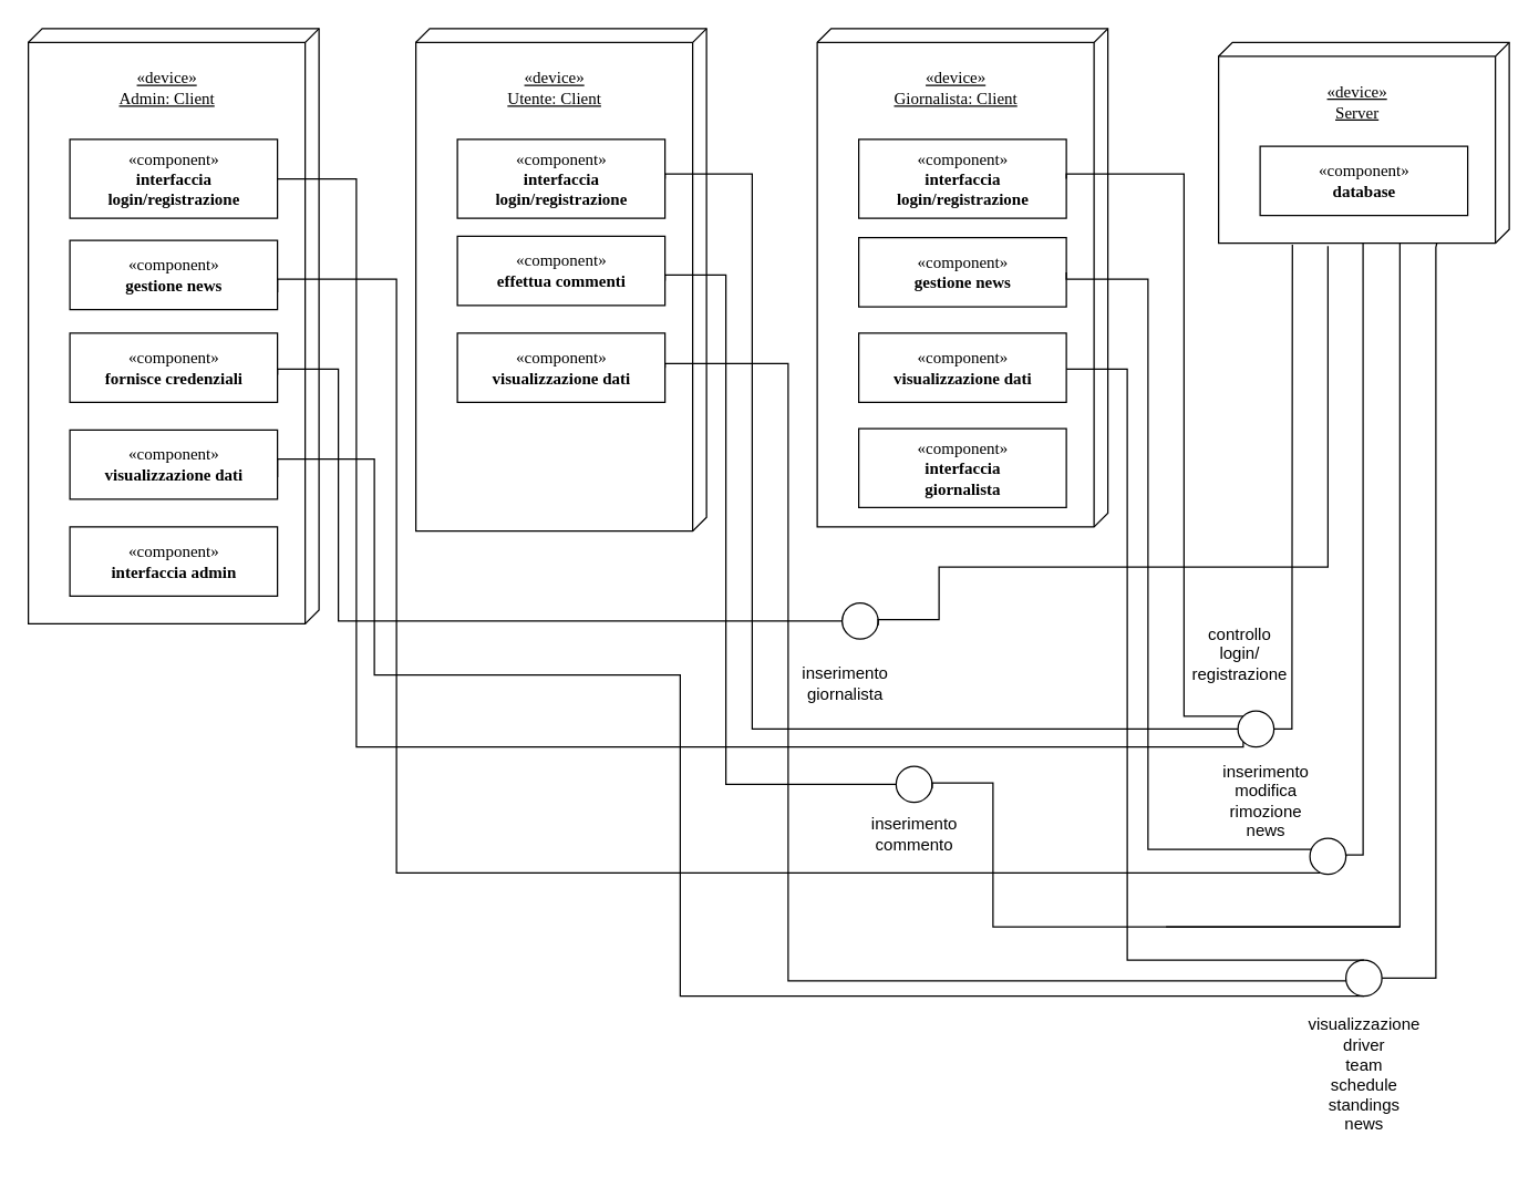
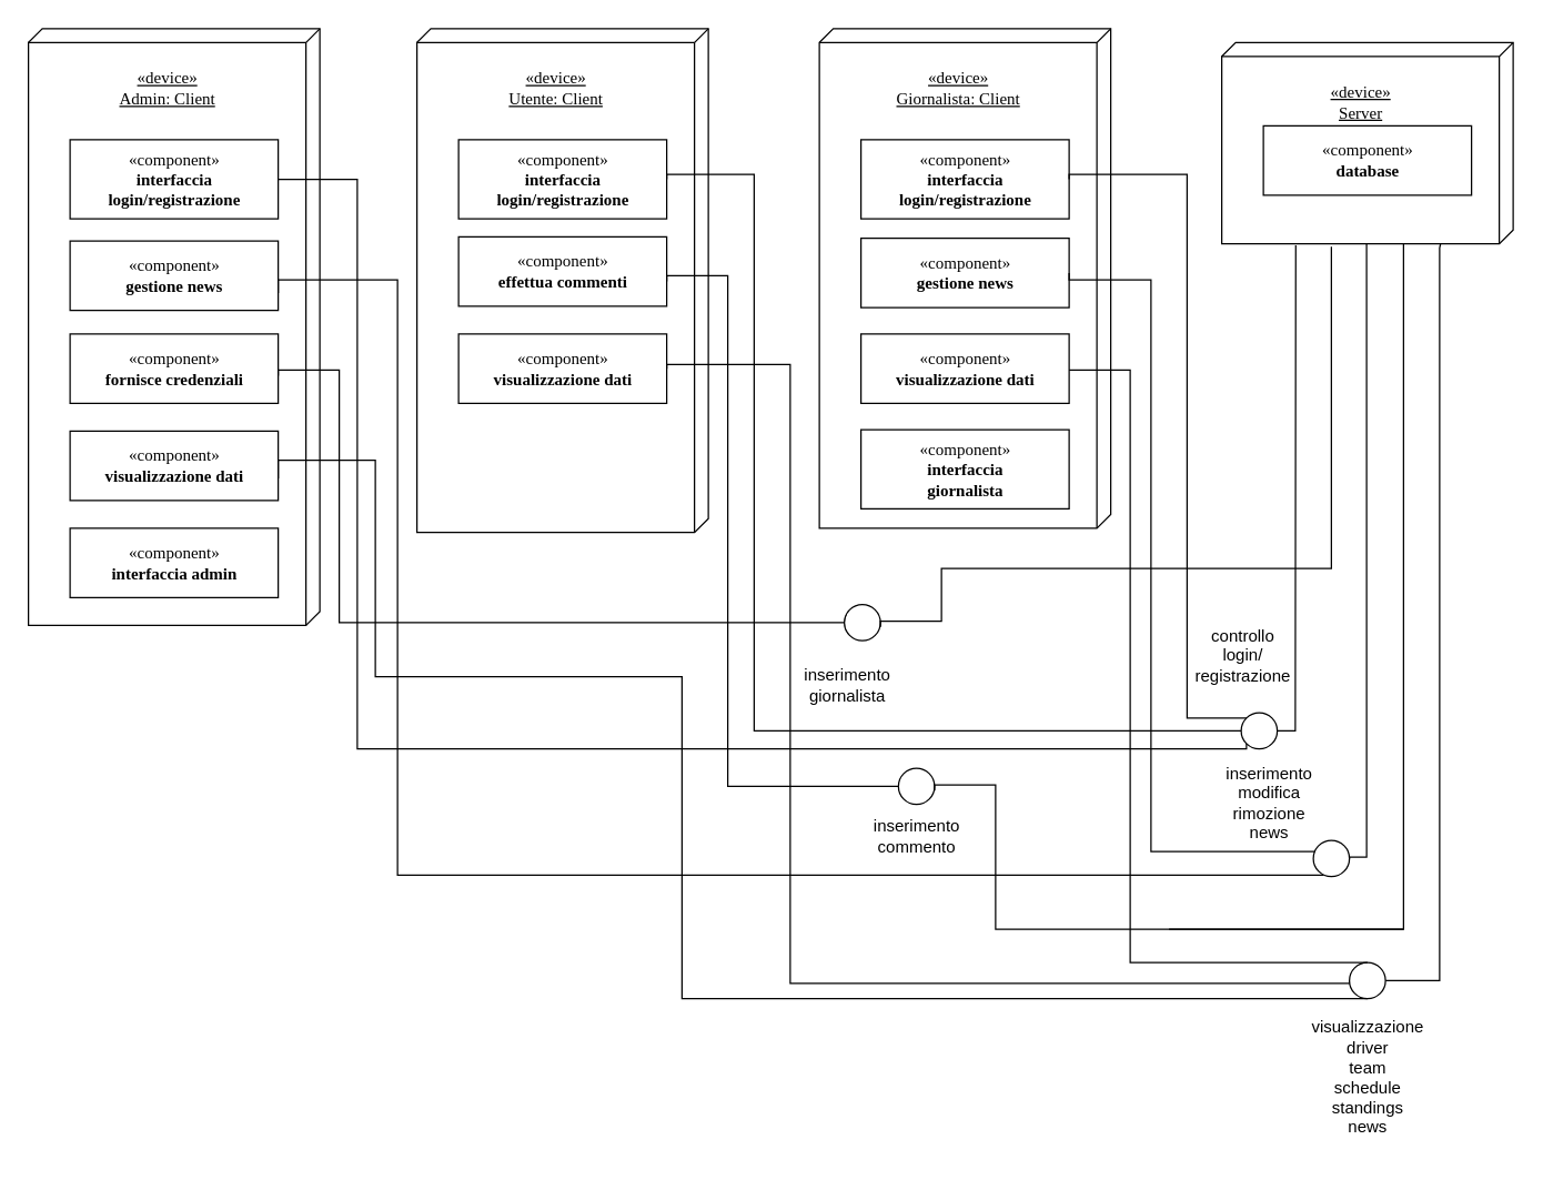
- <mxCell id="19" value="«component»&lt;br&gt;&lt;b&gt;database&lt;/b&gt;" style="html=1;rounded=0;shadow=0;comic=0;labelBackgroundColor=none;strokeWidth=1;fontFamily=Verdana;fontSize=12;align=center;" parent="1" vertex="1"><mxGeometry x="910" y="105" width="150" height="50" as="geometry" /></mxCell>
+ <mxCell id="19" value="«component»&lt;br&gt;&lt;b&gt;database&lt;/b&gt;" style="html=1;rounded=0;shadow=0;comic=0;labelBackgroundColor=none;strokeWidth=1;fontFamily=Verdana;fontSize=12;align=center;" parent="1" vertex="1"><mxGeometry x="910" y="90" width="150" height="50" as="geometry" /></mxCell>
